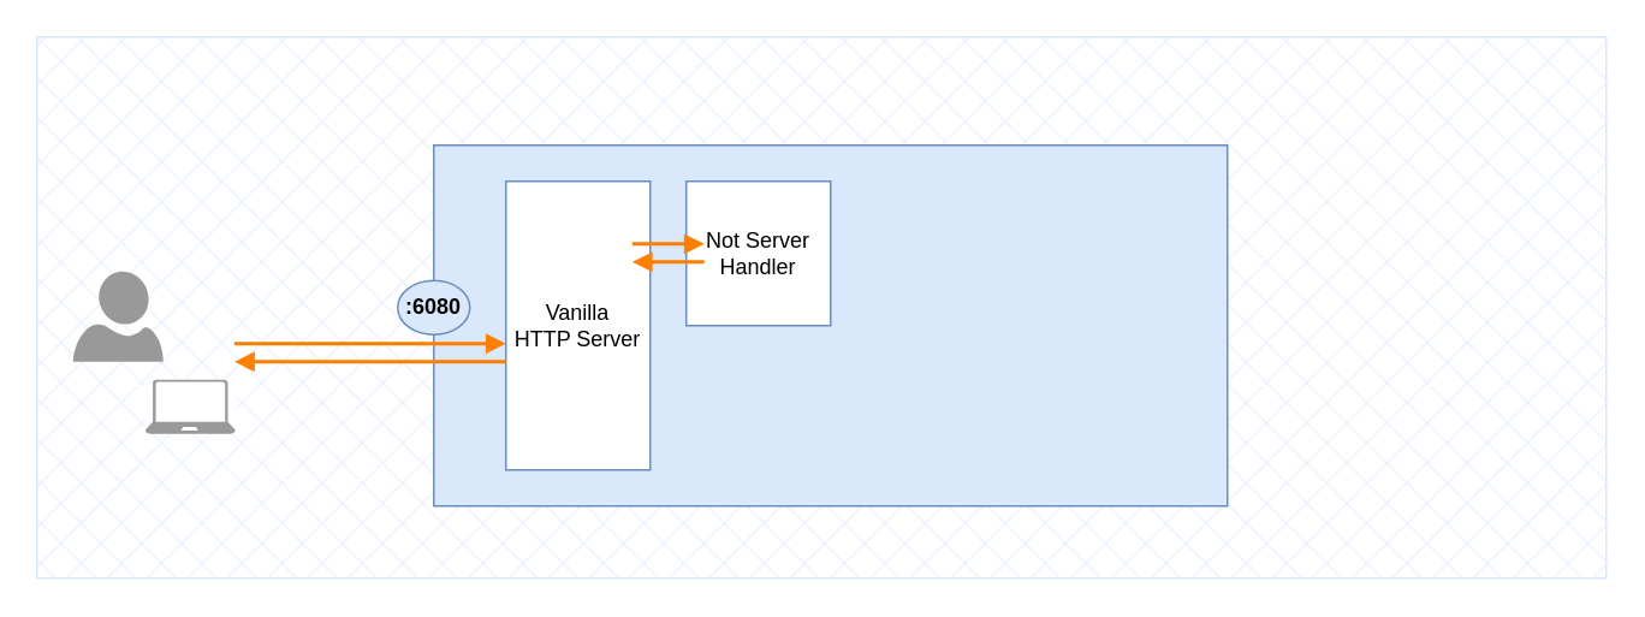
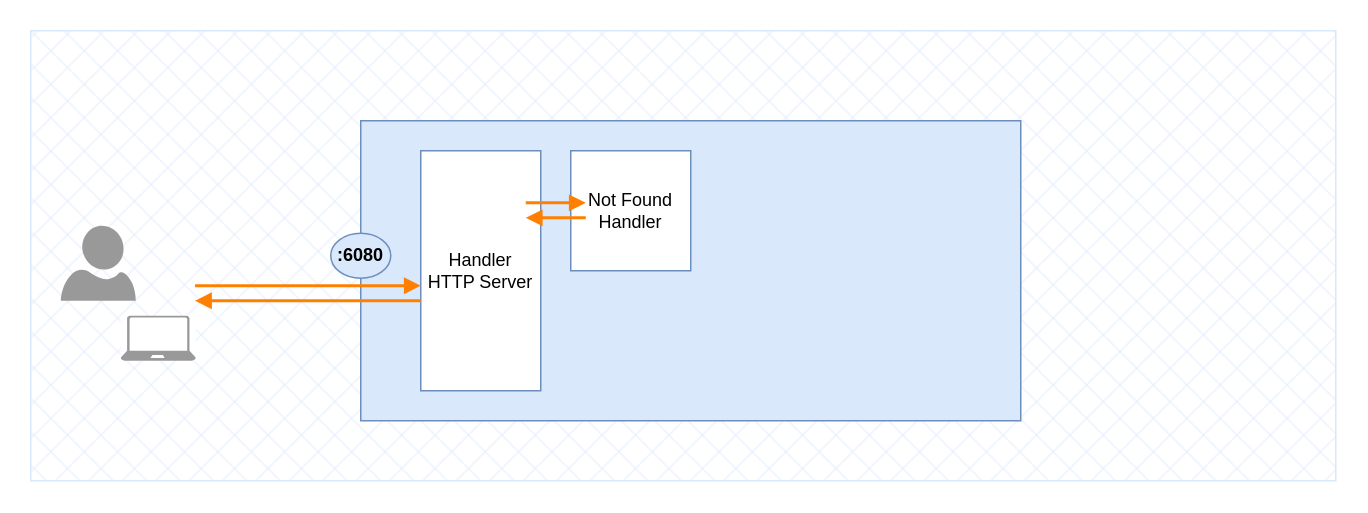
- <mxCell id="6" value="Not Server&lt;div&gt;Handler&lt;/div&gt;" style="rounded=0;whiteSpace=wrap;html=1;fillColor=default;strokeColor=#6c8ebf;" parent="1" vertex="1"><mxGeometry x="380" y="100" width="80" height="80" as="geometry" /></mxCell>
+ <mxCell id="6" value="Not Found&lt;div&gt;Handler&lt;/div&gt;" style="rounded=0;whiteSpace=wrap;html=1;fillColor=default;strokeColor=#6c8ebf;" parent="1" vertex="1"><mxGeometry x="380" y="100" width="80" height="80" as="geometry" /></mxCell>
- <mxCell id="5" value="&lt;div&gt;Vanilla&lt;/div&gt;HTTP Server" style="rounded=0;whiteSpace=wrap;html=1;fillColor=default;strokeColor=#6c8ebf;" parent="1" vertex="1"><mxGeometry x="280" y="100" width="80" height="160" as="geometry" /></mxCell>
+ <mxCell id="5" value="&lt;div&gt;Handler&lt;/div&gt;HTTP Server" style="rounded=0;whiteSpace=wrap;html=1;fillColor=default;strokeColor=#6c8ebf;" parent="1" vertex="1"><mxGeometry x="280" y="100" width="80" height="160" as="geometry" /></mxCell>
